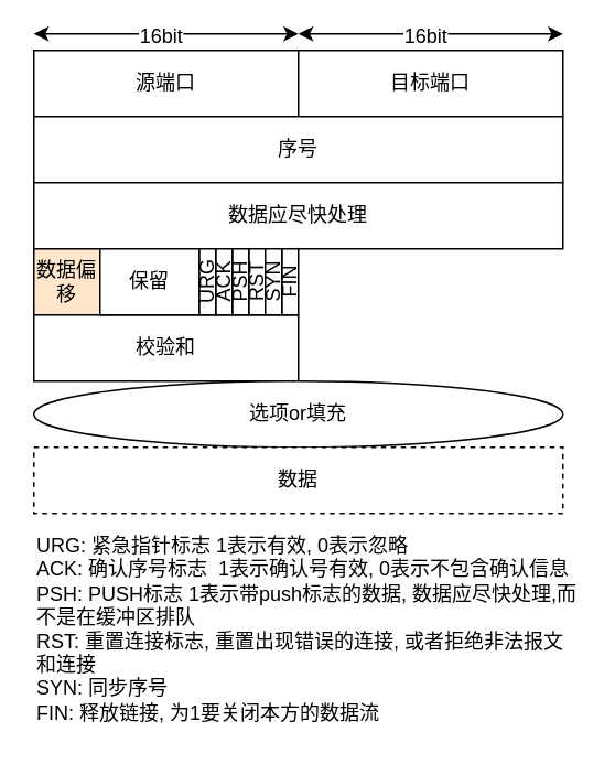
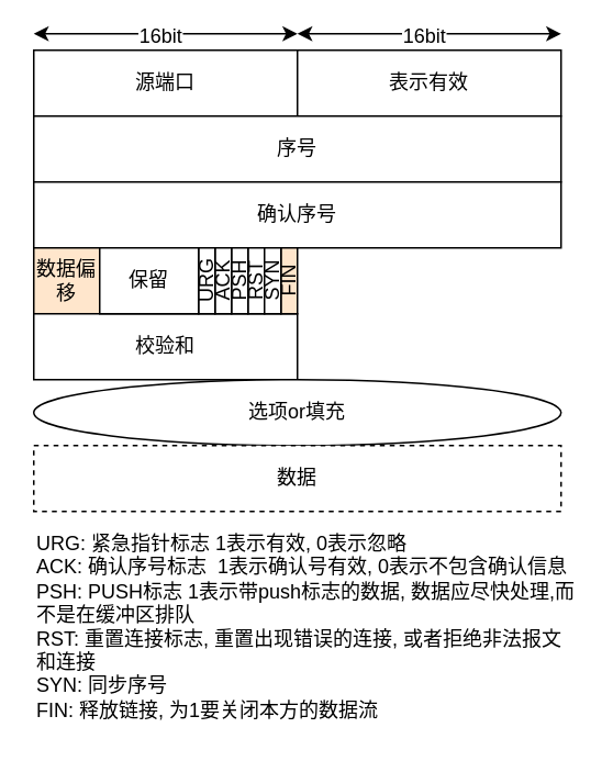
- <mxCell id="3" value="目标端口" style="rounded=0;whiteSpace=wrap;html=1;" parent="1" vertex="1"><mxGeometry x="180" y="30" width="160" height="40" as="geometry" /></mxCell>
+ <mxCell id="3" value="表示有效" style="rounded=0;whiteSpace=wrap;html=1;" parent="1" vertex="1"><mxGeometry x="180" y="30" width="160" height="40" as="geometry" /></mxCell>
- <mxCell id="5" value="数据应尽快处理" style="rounded=0;whiteSpace=wrap;html=1;" parent="1" vertex="1"><mxGeometry x="20" y="110" width="320" height="40" as="geometry" /></mxCell>
+ <mxCell id="5" value="确认序号" style="rounded=0;whiteSpace=wrap;html=1;" parent="1" vertex="1"><mxGeometry x="20" y="110" width="320" height="40" as="geometry" /></mxCell>
- <mxCell id="10" value="FIN" style="rounded=0;whiteSpace=wrap;html=1;horizontal=0;verticalAlign=middle;" vertex="1" parent="1"><mxGeometry x="170" y="150" width="10" height="40" as="geometry" /></mxCell>
+ <mxCell id="10" value="FIN" style="rounded=0;whiteSpace=wrap;html=1;horizontal=0;verticalAlign=middle;fillColor=#ffe6cc;" vertex="1" parent="1"><mxGeometry x="170" y="150" width="10" height="40" as="geometry" /></mxCell>
